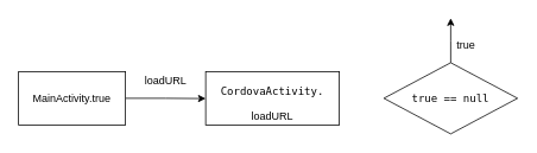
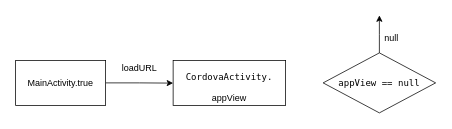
- <mxCell id="8" value="true" style="text;html=1;resizable=0;points=[];autosize=1;align=left;verticalAlign=top;spacingTop=-4;" vertex="1" parent="1"><mxGeometry x="510" y="40" width="40" height="20" as="geometry" /></mxCell>
+ <mxCell id="8" value="null" style="text;html=1;resizable=0;points=[];autosize=1;align=left;verticalAlign=top;spacingTop=-4;" vertex="1" parent="1"><mxGeometry x="510" y="40" width="40" height="20" as="geometry" /></mxCell>
- <mxCell id="5" value="&lt;pre&gt;&lt;span&gt;CordovaActivity.&lt;/span&gt;&lt;/pre&gt;&lt;span&gt;loadURL&lt;/span&gt;" style="rounded=0;whiteSpace=wrap;html=1;" vertex="1" parent="1"><mxGeometry x="230" y="80" width="150" height="60" as="geometry" /></mxCell>
+ <mxCell id="5" value="&lt;pre&gt;&lt;span&gt;CordovaActivity.&lt;/span&gt;&lt;/pre&gt;&lt;span&gt;appView&lt;/span&gt;" style="rounded=0;whiteSpace=wrap;html=1;" vertex="1" parent="1"><mxGeometry x="230" y="80" width="150" height="60" as="geometry" /></mxCell>
- <mxCell id="7" value="&lt;pre&gt;&lt;span&gt;true&lt;/span&gt; == &lt;span&gt;null&lt;/span&gt;&lt;/pre&gt;" style="rhombus;whiteSpace=wrap;html=1;" vertex="1" parent="1"><mxGeometry x="430" y="70" width="150" height="80" as="geometry" /></mxCell>
+ <mxCell id="7" value="&lt;pre&gt;&lt;span&gt;appView&lt;/span&gt; == &lt;span&gt;null&lt;/span&gt;&lt;/pre&gt;" style="rhombus;whiteSpace=wrap;html=1;" vertex="1" parent="1"><mxGeometry x="430" y="70" width="150" height="80" as="geometry" /></mxCell>
